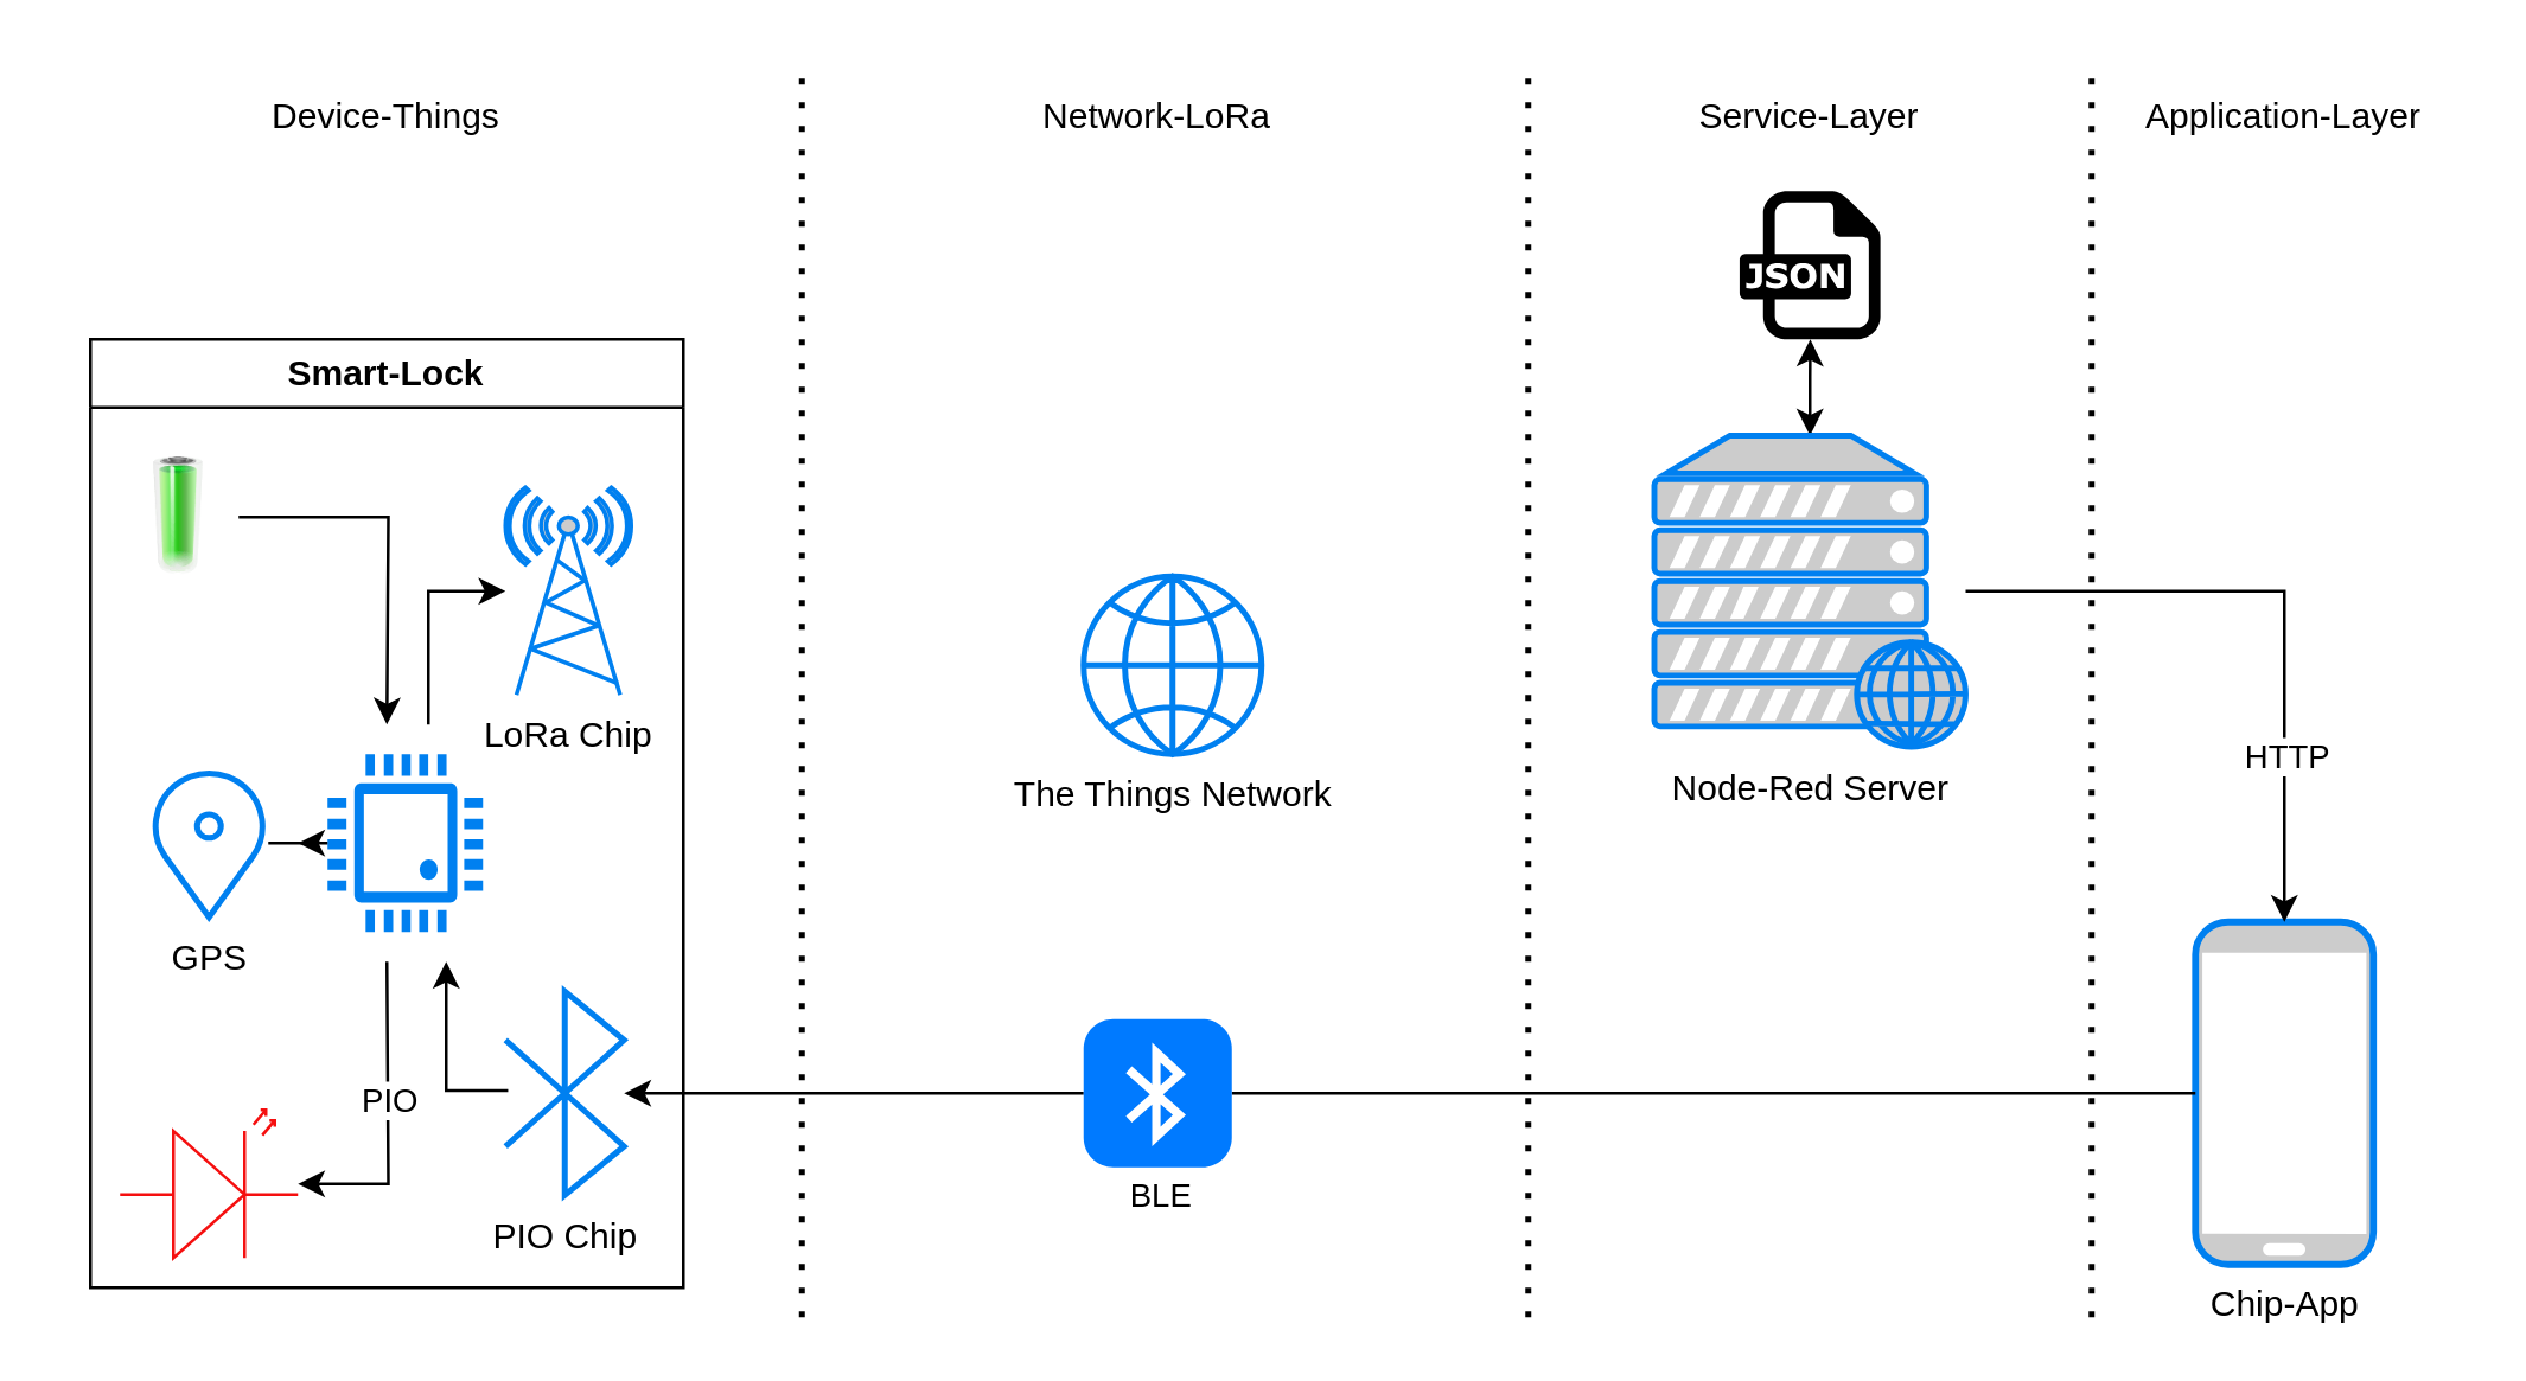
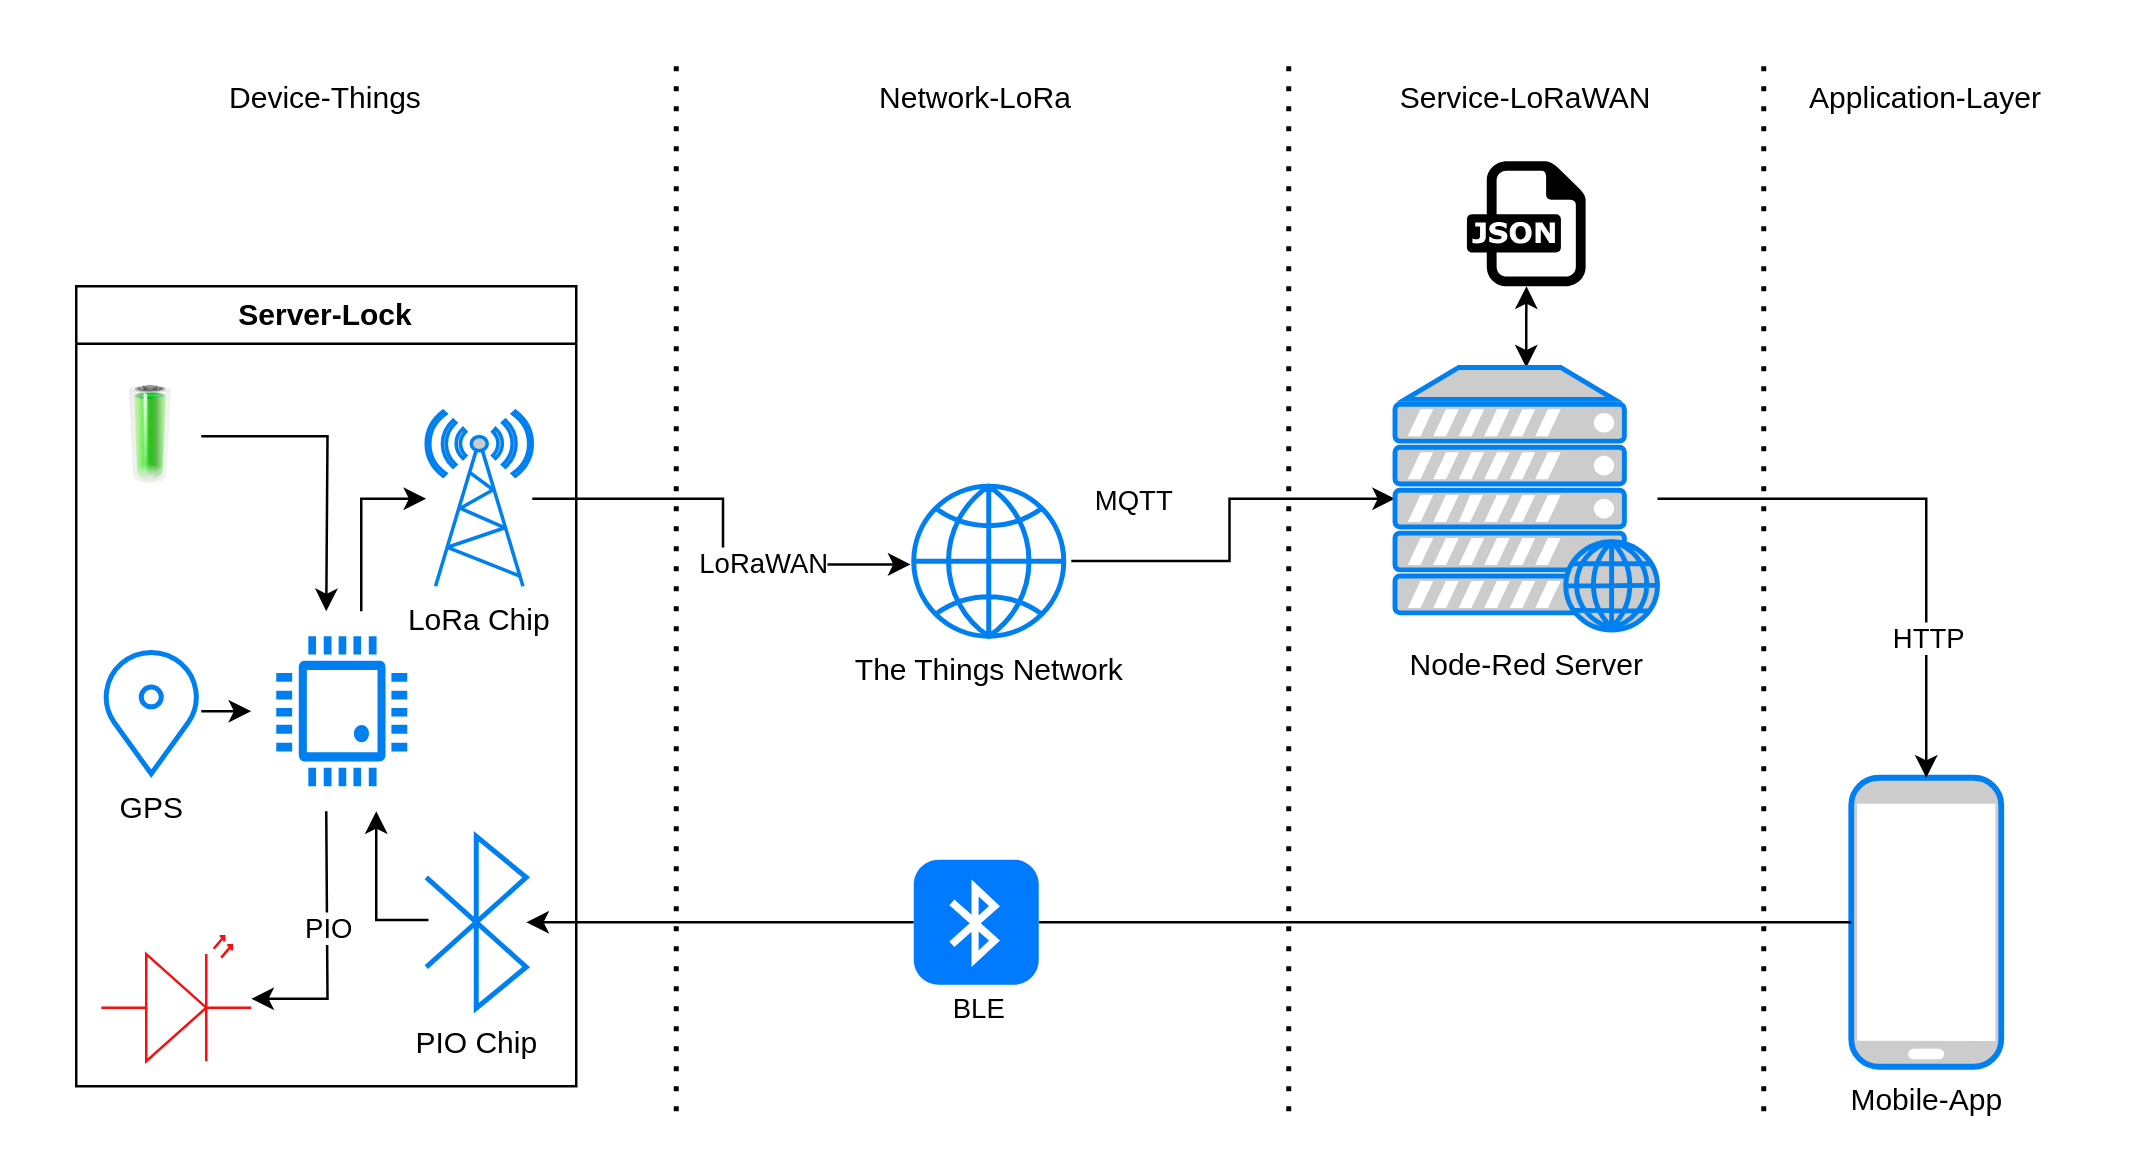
- <mxCell id="30" value="Service-Layer" style="text;html=1;strokeColor=none;fillColor=none;align=center;verticalAlign=middle;whiteSpace=wrap;rounded=0;fontColor=#000000;" parent="1" vertex="1"><mxGeometry x="520" y="24" width="180" height="30" as="geometry" /></mxCell>
+ <mxCell id="30" value="Service-LoRaWAN" style="text;html=1;strokeColor=none;fillColor=none;align=center;verticalAlign=middle;whiteSpace=wrap;rounded=0;fontColor=#000000;" parent="1" vertex="1"><mxGeometry x="520" y="24" width="180" height="30" as="geometry" /></mxCell>
- <mxCell id="2" value="Smart-Lock" style="swimlane;whiteSpace=wrap;html=1;" parent="1" vertex="1"><mxGeometry x="30" y="114" width="200" height="320" as="geometry"><mxRectangle x="40" y="40" width="110" height="30" as="alternateBounds" /></mxGeometry></mxCell>
+ <mxCell id="2" value="Server-Lock" style="swimlane;whiteSpace=wrap;html=1;" parent="1" vertex="1"><mxGeometry x="30" y="114" width="200" height="320" as="geometry"><mxRectangle x="40" y="40" width="110" height="30" as="alternateBounds" /></mxGeometry></mxCell>
+ <mxCell id="12" style="edgeStyle=orthogonalEdgeStyle;rounded=0;orthogonalLoop=1;jettySize=auto;html=1;entryX=0;entryY=0.5;entryDx=0;entryDy=0;entryPerimeter=0;fontColor=#000000;startArrow=none;startFill=0;exitX=1.05;exitY=0.499;exitDx=0;exitDy=0;exitPerimeter=0;" parent="1" source="20" target="19" edge="1"><mxGeometry relative="1" as="geometry"><mxPoint x="485" y="179" as="sourcePoint" /></mxGeometry></mxCell>
+ <mxCell id="13" value="MQTT" style="edgeLabel;html=1;align=center;verticalAlign=middle;resizable=0;points=[];fontColor=#000000;" parent="12" vertex="1" connectable="0"><mxGeometry x="0.218" y="-3" relative="1" as="geometry"><mxPoint x="-45" y="-3" as="offset" /></mxGeometry></mxCell>
+ <mxCell id="15" value="LoRaWAN" style="edgeStyle=orthogonalEdgeStyle;rounded=0;orthogonalLoop=1;jettySize=auto;html=1;fontColor=#000000;startArrow=none;startFill=0;entryX=-0.021;entryY=0.521;entryDx=0;entryDy=0;entryPerimeter=0;" parent="1" source="7" target="20" edge="1"><mxGeometry x="0.34" relative="1" as="geometry"><mxPoint x="415" y="179" as="targetPoint" /><mxPoint as="offset" /></mxGeometry></mxCell>
- <mxCell id="9" value="GPS" style="html=1;verticalLabelPosition=bottom;align=center;labelBackgroundColor=#ffffff;verticalAlign=top;strokeWidth=2;strokeColor=#0080F0;shadow=0;dashed=0;shape=mxgraph.ios7.icons.location;" parent="2" vertex="1"><mxGeometry x="20" y="145" width="40" height="50" as="geometry" /></mxCell>
+ <mxCell id="9" value="GPS" style="html=1;verticalLabelPosition=bottom;align=center;labelBackgroundColor=#ffffff;verticalAlign=top;strokeWidth=2;strokeColor=#0080F0;shadow=0;dashed=0;shape=mxgraph.ios7.icons.location;" parent="2" vertex="1"><mxGeometry x="10" y="145" width="40" height="50" as="geometry" /></mxCell>
- <mxCell id="14" value="&lt;font color=&quot;#000000&quot;&gt;Chip-App&lt;/font&gt;" style="fontColor=#0066CC;verticalAlign=top;verticalLabelPosition=bottom;labelPosition=center;align=center;html=1;outlineConnect=0;fillColor=#CCCCCC;strokeColor=#0080F0;gradientColor=none;gradientDirection=north;strokeWidth=2;shape=mxgraph.networks.mobile;" parent="1" vertex="1"><mxGeometry x="740" y="310.6" width="60" height="115.6" as="geometry" /></mxCell>
+ <mxCell id="14" value="&lt;font color=&quot;#000000&quot;&gt;Mobile-App&lt;/font&gt;" style="fontColor=#0066CC;verticalAlign=top;verticalLabelPosition=bottom;labelPosition=center;align=center;html=1;outlineConnect=0;fillColor=#CCCCCC;strokeColor=#0080F0;gradientColor=none;gradientDirection=north;strokeWidth=2;shape=mxgraph.networks.mobile;" parent="1" vertex="1"><mxGeometry x="740" y="310.6" width="60" height="115.6" as="geometry" /></mxCell>
